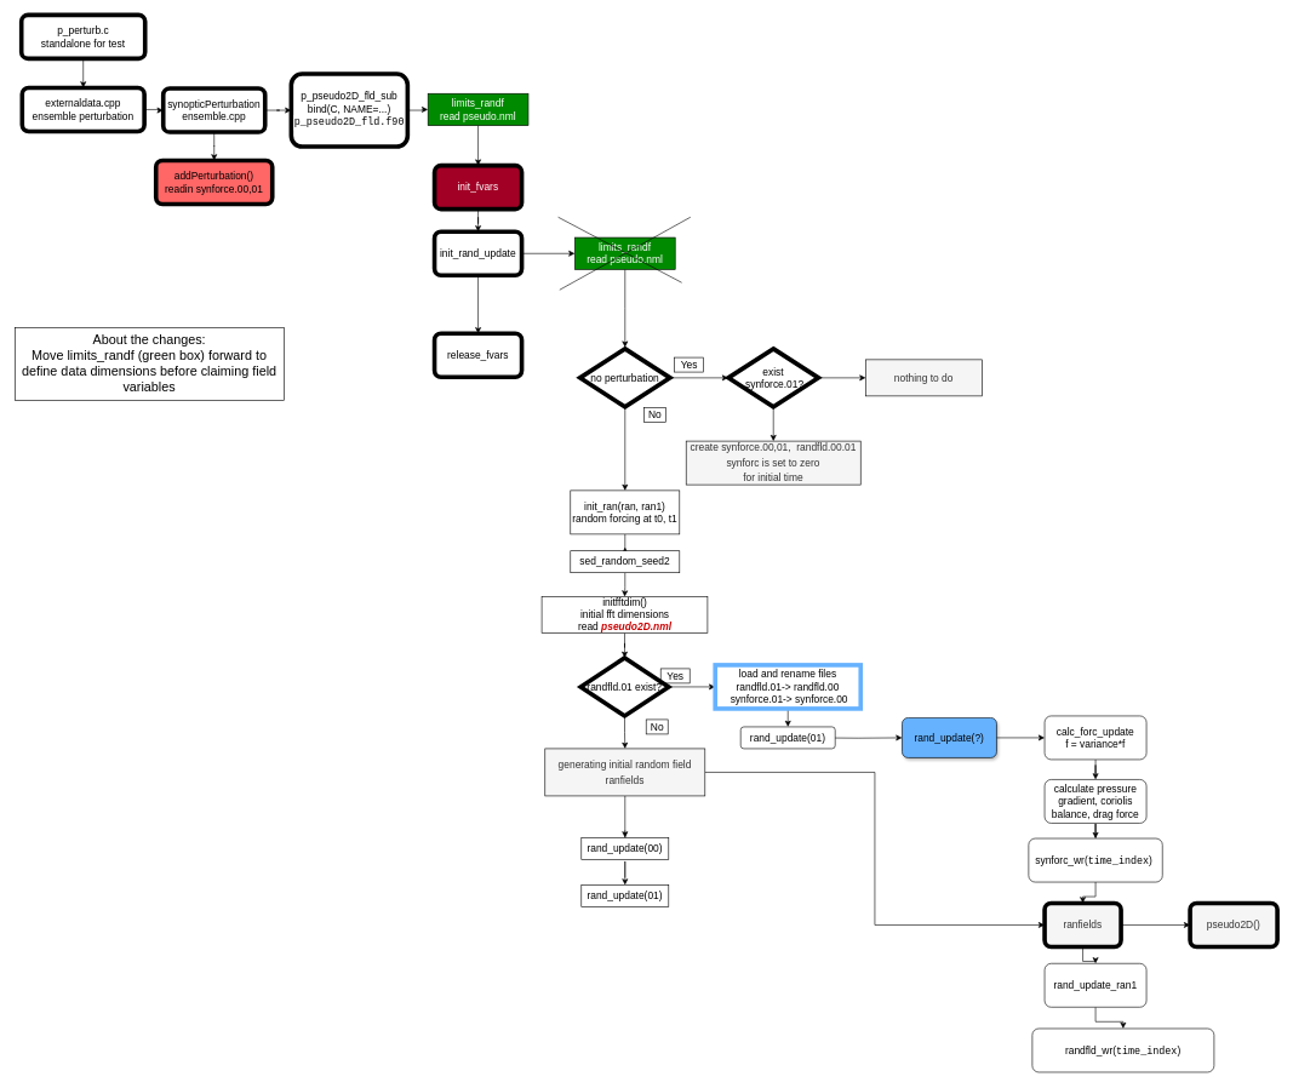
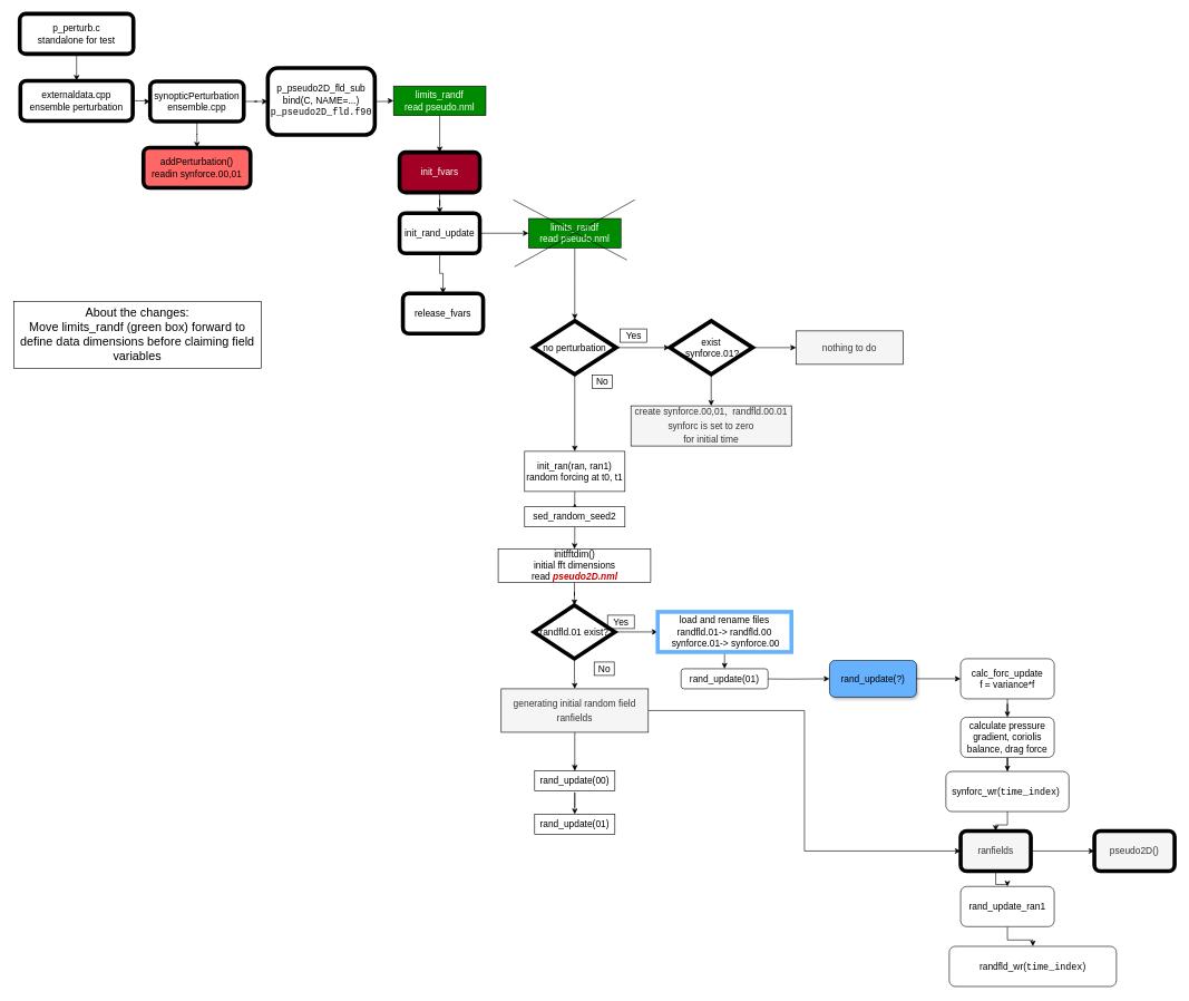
- <mxCell id="46" value="release_fvars" style="rounded=1;whiteSpace=wrap;html=1;strokeWidth=6;gradientColor=none;strokeColor=#000000;fontSize=14;" parent="1" vertex="1"><mxGeometry x="597" y="458" width="120" height="60" as="geometry" /></mxCell>
+ <mxCell id="46" value="release_fvars" style="rounded=1;whiteSpace=wrap;html=1;strokeWidth=6;gradientColor=none;strokeColor=#000000;fontSize=14;" parent="1" vertex="1"><mxGeometry x="602" y="438" width="120" height="60" as="geometry" /></mxCell>
